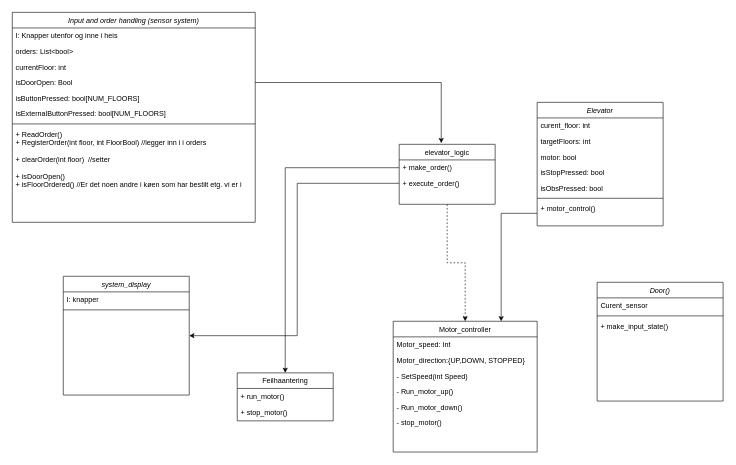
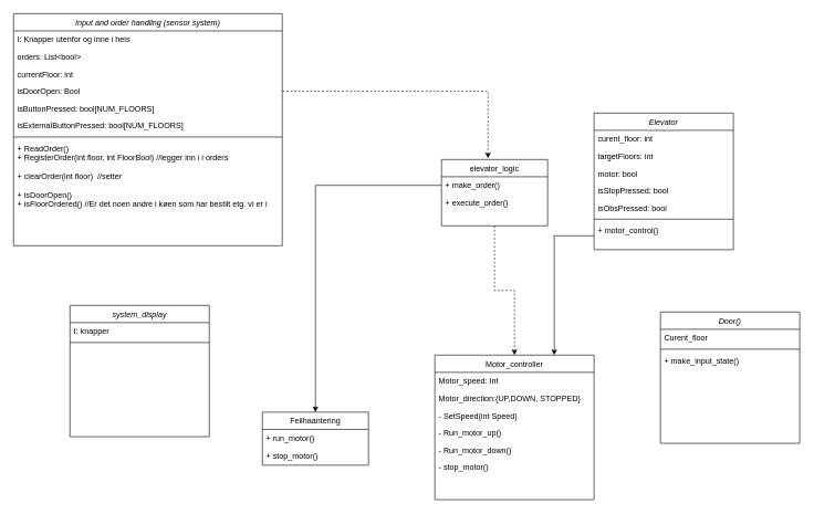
- <mxCell id="43" style="edgeStyle=orthogonalEdgeStyle;rounded=0;orthogonalLoop=1;jettySize=auto;html=1;exitX=1;exitY=0.5;exitDx=0;exitDy=0;entryX=0.438;entryY=-0.019;entryDx=0;entryDy=0;entryPerimeter=0;" edge="1" parent="1" source="6" target="12"><mxGeometry relative="1" as="geometry" /></mxCell>
+ <mxCell id="43" style="edgeStyle=orthogonalEdgeStyle;rounded=0;orthogonalLoop=1;jettySize=auto;html=1;exitX=1;exitY=0.5;exitDx=0;exitDy=0;entryX=0.438;entryY=-0.019;entryDx=0;entryDy=0;entryPerimeter=0;dashed=1;" edge="1" parent="1" source="6" target="12"><mxGeometry relative="1" as="geometry" /></mxCell>
- <mxCell id="39" value="Curent_sensor " style="text;align=left;verticalAlign=top;spacingLeft=4;spacingRight=4;overflow=hidden;rotatable=0;points=[[0,0.5],[1,0.5]];portConstraint=eastwest;" vertex="1" parent="38"><mxGeometry y="26" width="210" height="26" as="geometry" /></mxCell>
+ <mxCell id="39" value="Curent_floor " style="text;align=left;verticalAlign=top;spacingLeft=4;spacingRight=4;overflow=hidden;rotatable=0;points=[[0,0.5],[1,0.5]];portConstraint=eastwest;" vertex="1" parent="38"><mxGeometry y="26" width="210" height="26" as="geometry" /></mxCell>
- <mxCell id="29" style="edgeStyle=orthogonalEdgeStyle;rounded=0;orthogonalLoop=1;jettySize=auto;html=1;exitX=0;exitY=0.5;exitDx=0;exitDy=0;entryX=1;entryY=0.5;entryDx=0;entryDy=0;" parent="1" source="14" target="26" edge="1"><mxGeometry relative="1" as="geometry"><Array as="points"><mxPoint x="495" y="305" /><mxPoint x="495" y="559" /></Array></mxGeometry></mxCell>
